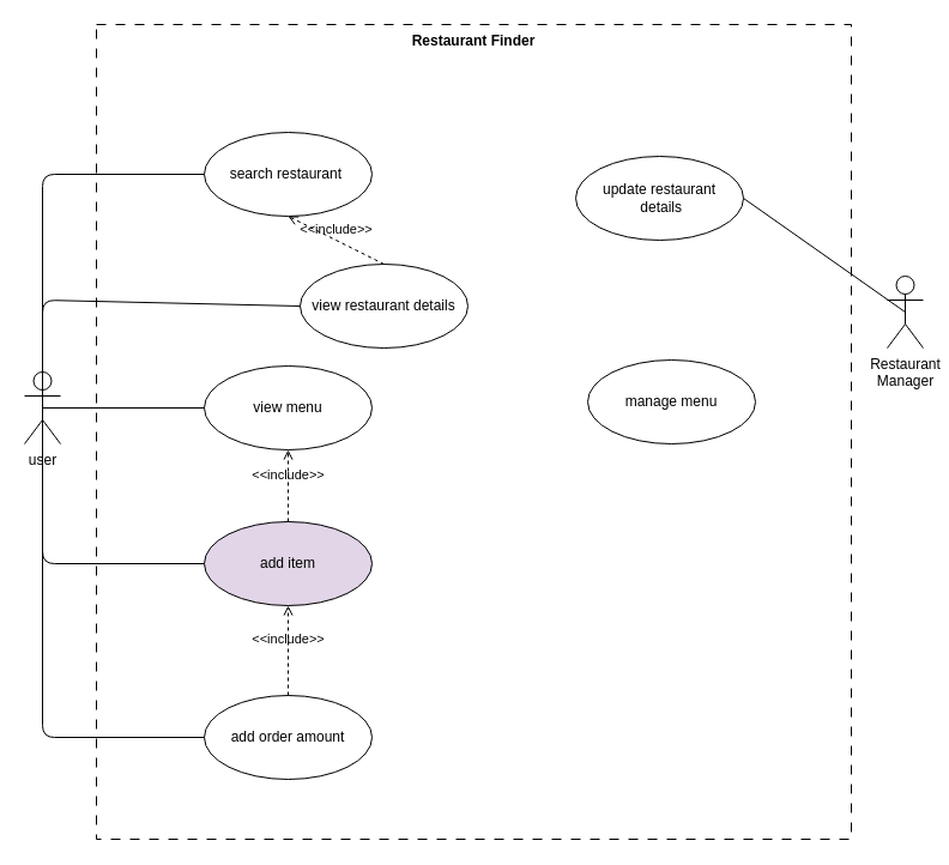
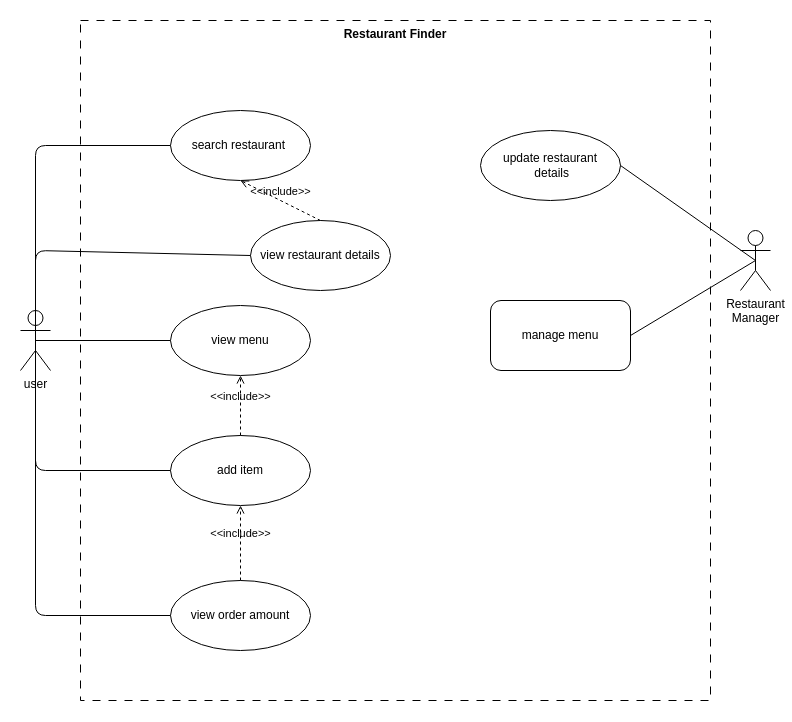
+ <mxCell id="21" value="" style="edgeStyle=none;html=1;endArrow=none;verticalAlign=bottom;rounded=0;exitX=1;exitY=0.5;exitDx=0;exitDy=0;entryX=0.5;entryY=0.5;entryDx=0;entryDy=0;entryPerimeter=0;" edge="1" parent="1" source="9" target="6"><mxGeometry width="160" relative="1" as="geometry"><mxPoint x="65" y="370" as="sourcePoint" /><mxPoint x="200" y="375" as="targetPoint" /></mxGeometry></mxCell>
- <mxCell id="9" value="manage menu" style="ellipse;whiteSpace=wrap;html=1;" vertex="1" parent="1"><mxGeometry x="490" y="300" width="140" height="70" as="geometry" /></mxCell>
+ <mxCell id="9" value="manage menu" style="whiteSpace=wrap;html=1;rounded=1;" vertex="1" parent="1"><mxGeometry x="490" y="300" width="140" height="70" as="geometry" /></mxCell>
- <mxCell id="10" value="add item" style="ellipse;whiteSpace=wrap;html=1;fillColor=#e1d5e7;" vertex="1" parent="1"><mxGeometry x="170" y="435" width="140" height="70" as="geometry" /></mxCell>
+ <mxCell id="10" value="add item" style="ellipse;whiteSpace=wrap;html=1;" vertex="1" parent="1"><mxGeometry x="170" y="435" width="140" height="70" as="geometry" /></mxCell>
- <mxCell id="11" value="add order amount" style="ellipse;whiteSpace=wrap;html=1;" vertex="1" parent="1"><mxGeometry x="170" y="580" width="140" height="70" as="geometry" /></mxCell>
+ <mxCell id="11" value="view order amount" style="ellipse;whiteSpace=wrap;html=1;" vertex="1" parent="1"><mxGeometry x="170" y="580" width="140" height="70" as="geometry" /></mxCell>
